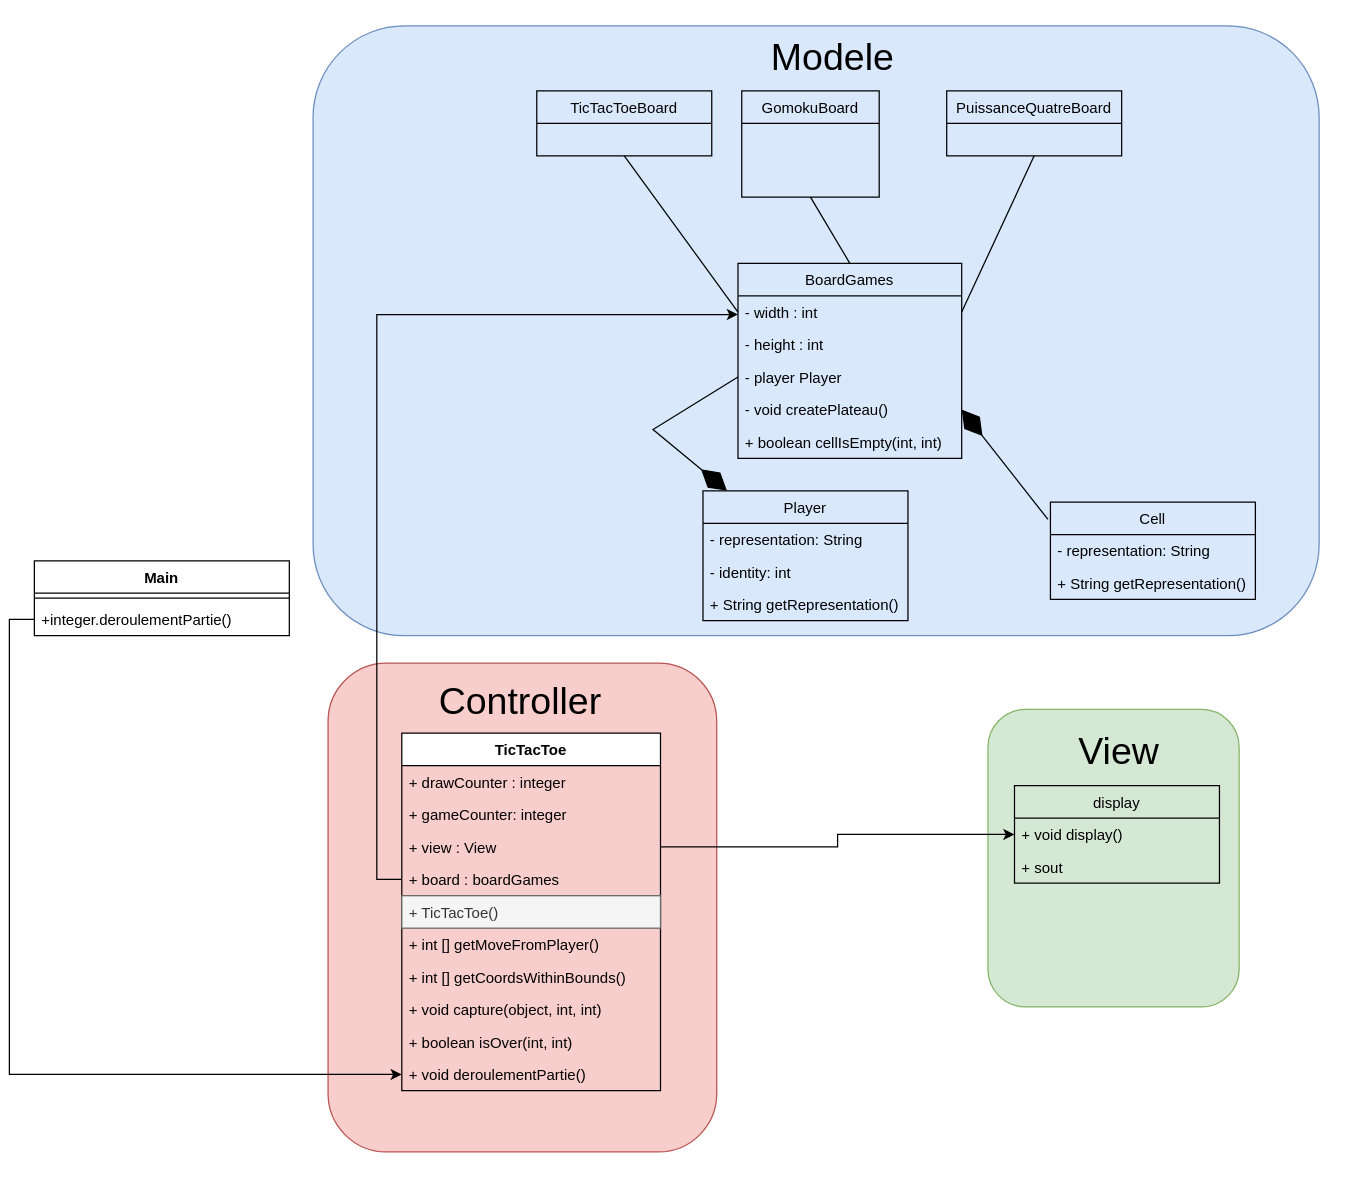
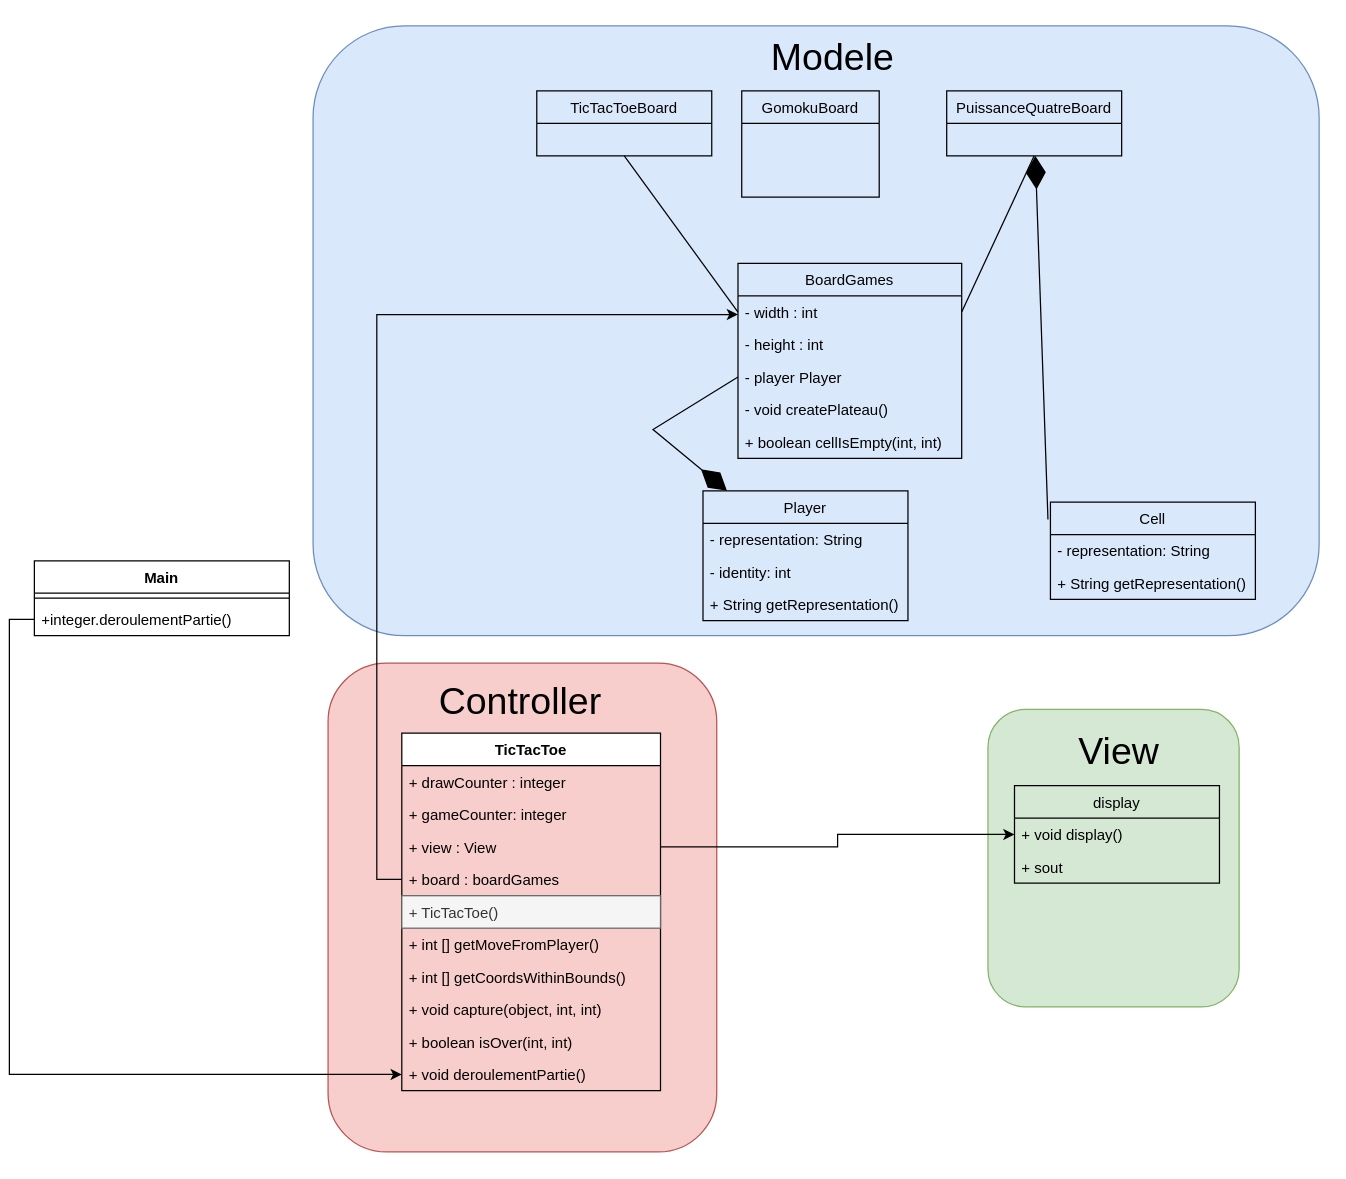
- <mxCell id="38" value="" style="endArrow=none;html=1;rounded=0;entryX=0.5;entryY=1;entryDx=0;entryDy=0;exitX=0.5;exitY=0;exitDx=0;exitDy=0;" parent="1" source="28" target="35" edge="1"><mxGeometry width="50" height="50" relative="1" as="geometry"><mxPoint x="509" y="428" as="sourcePoint" /><mxPoint x="419" y="272" as="targetPoint" /></mxGeometry></mxCell>
- <mxCell id="27" value="" style="endArrow=diamondThin;endFill=1;endSize=24;html=1;rounded=0;exitX=-0.012;exitY=0.179;exitDx=0;exitDy=0;exitPerimeter=0;entryX=1;entryY=0.5;entryDx=0;entryDy=0;" parent="1" source="9" target="32" edge="1"><mxGeometry width="160" relative="1" as="geometry"><mxPoint x="450" y="746" as="sourcePoint" /><mxPoint x="290" y="746" as="targetPoint" /></mxGeometry></mxCell>
+ <mxCell id="27" value="" style="endArrow=diamondThin;endFill=1;endSize=24;html=1;rounded=0;exitX=-0.012;exitY=0.179;exitDx=0;exitDy=0;exitPerimeter=0;" parent="1" source="9" target="34" edge="1"><mxGeometry width="160" relative="1" as="geometry"><mxPoint x="450" y="746" as="sourcePoint" /><mxPoint x="290" y="746" as="targetPoint" /></mxGeometry></mxCell>
